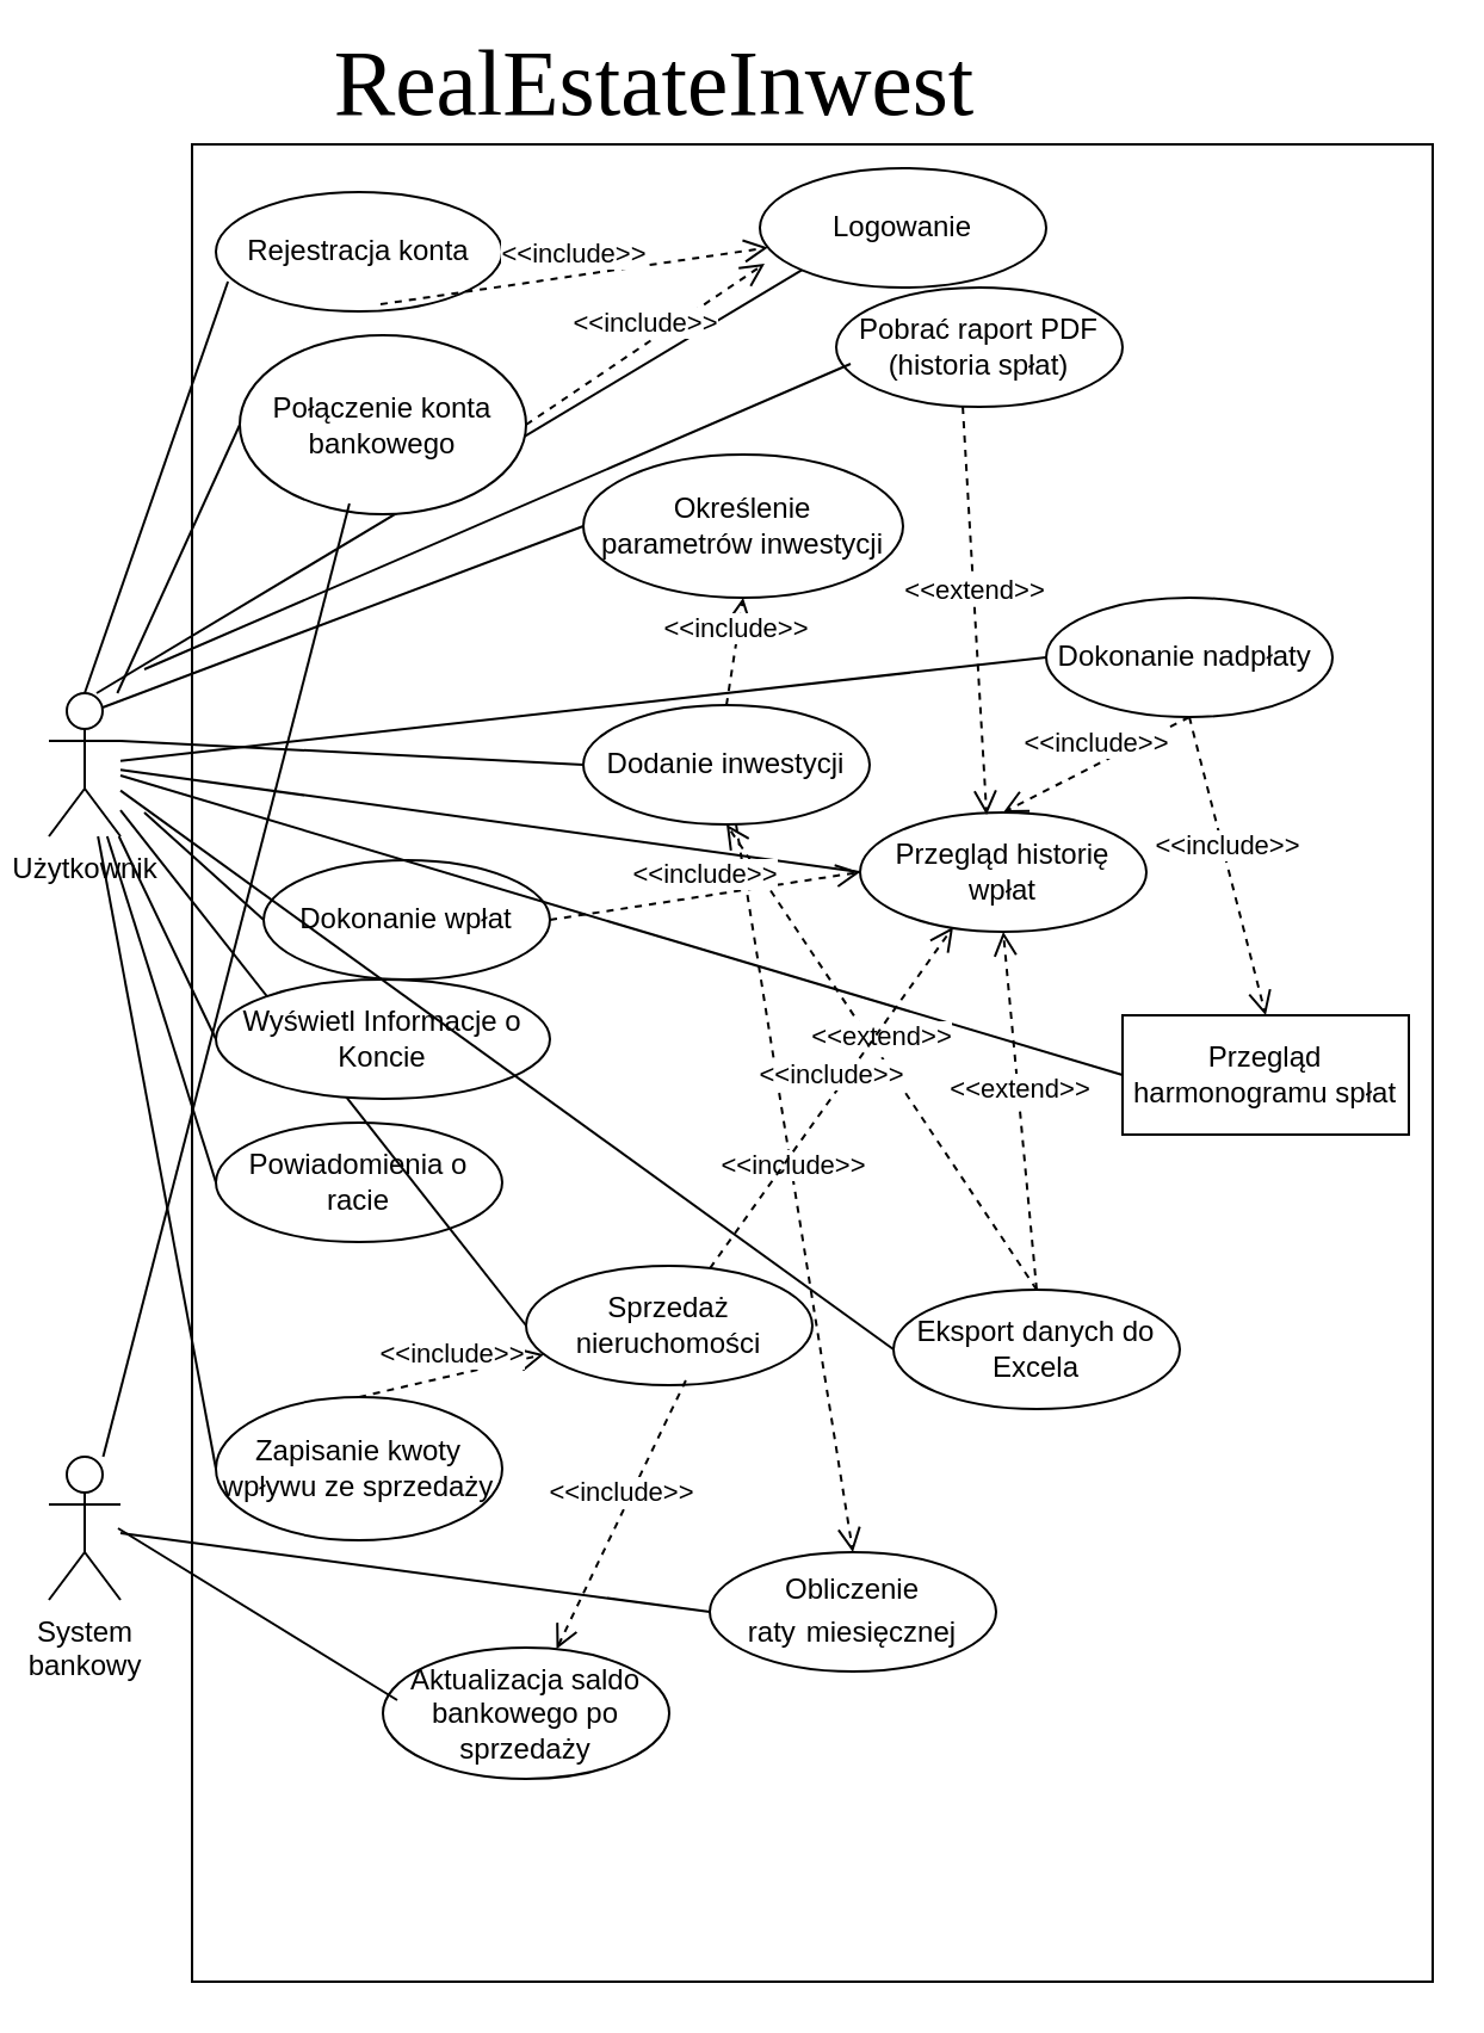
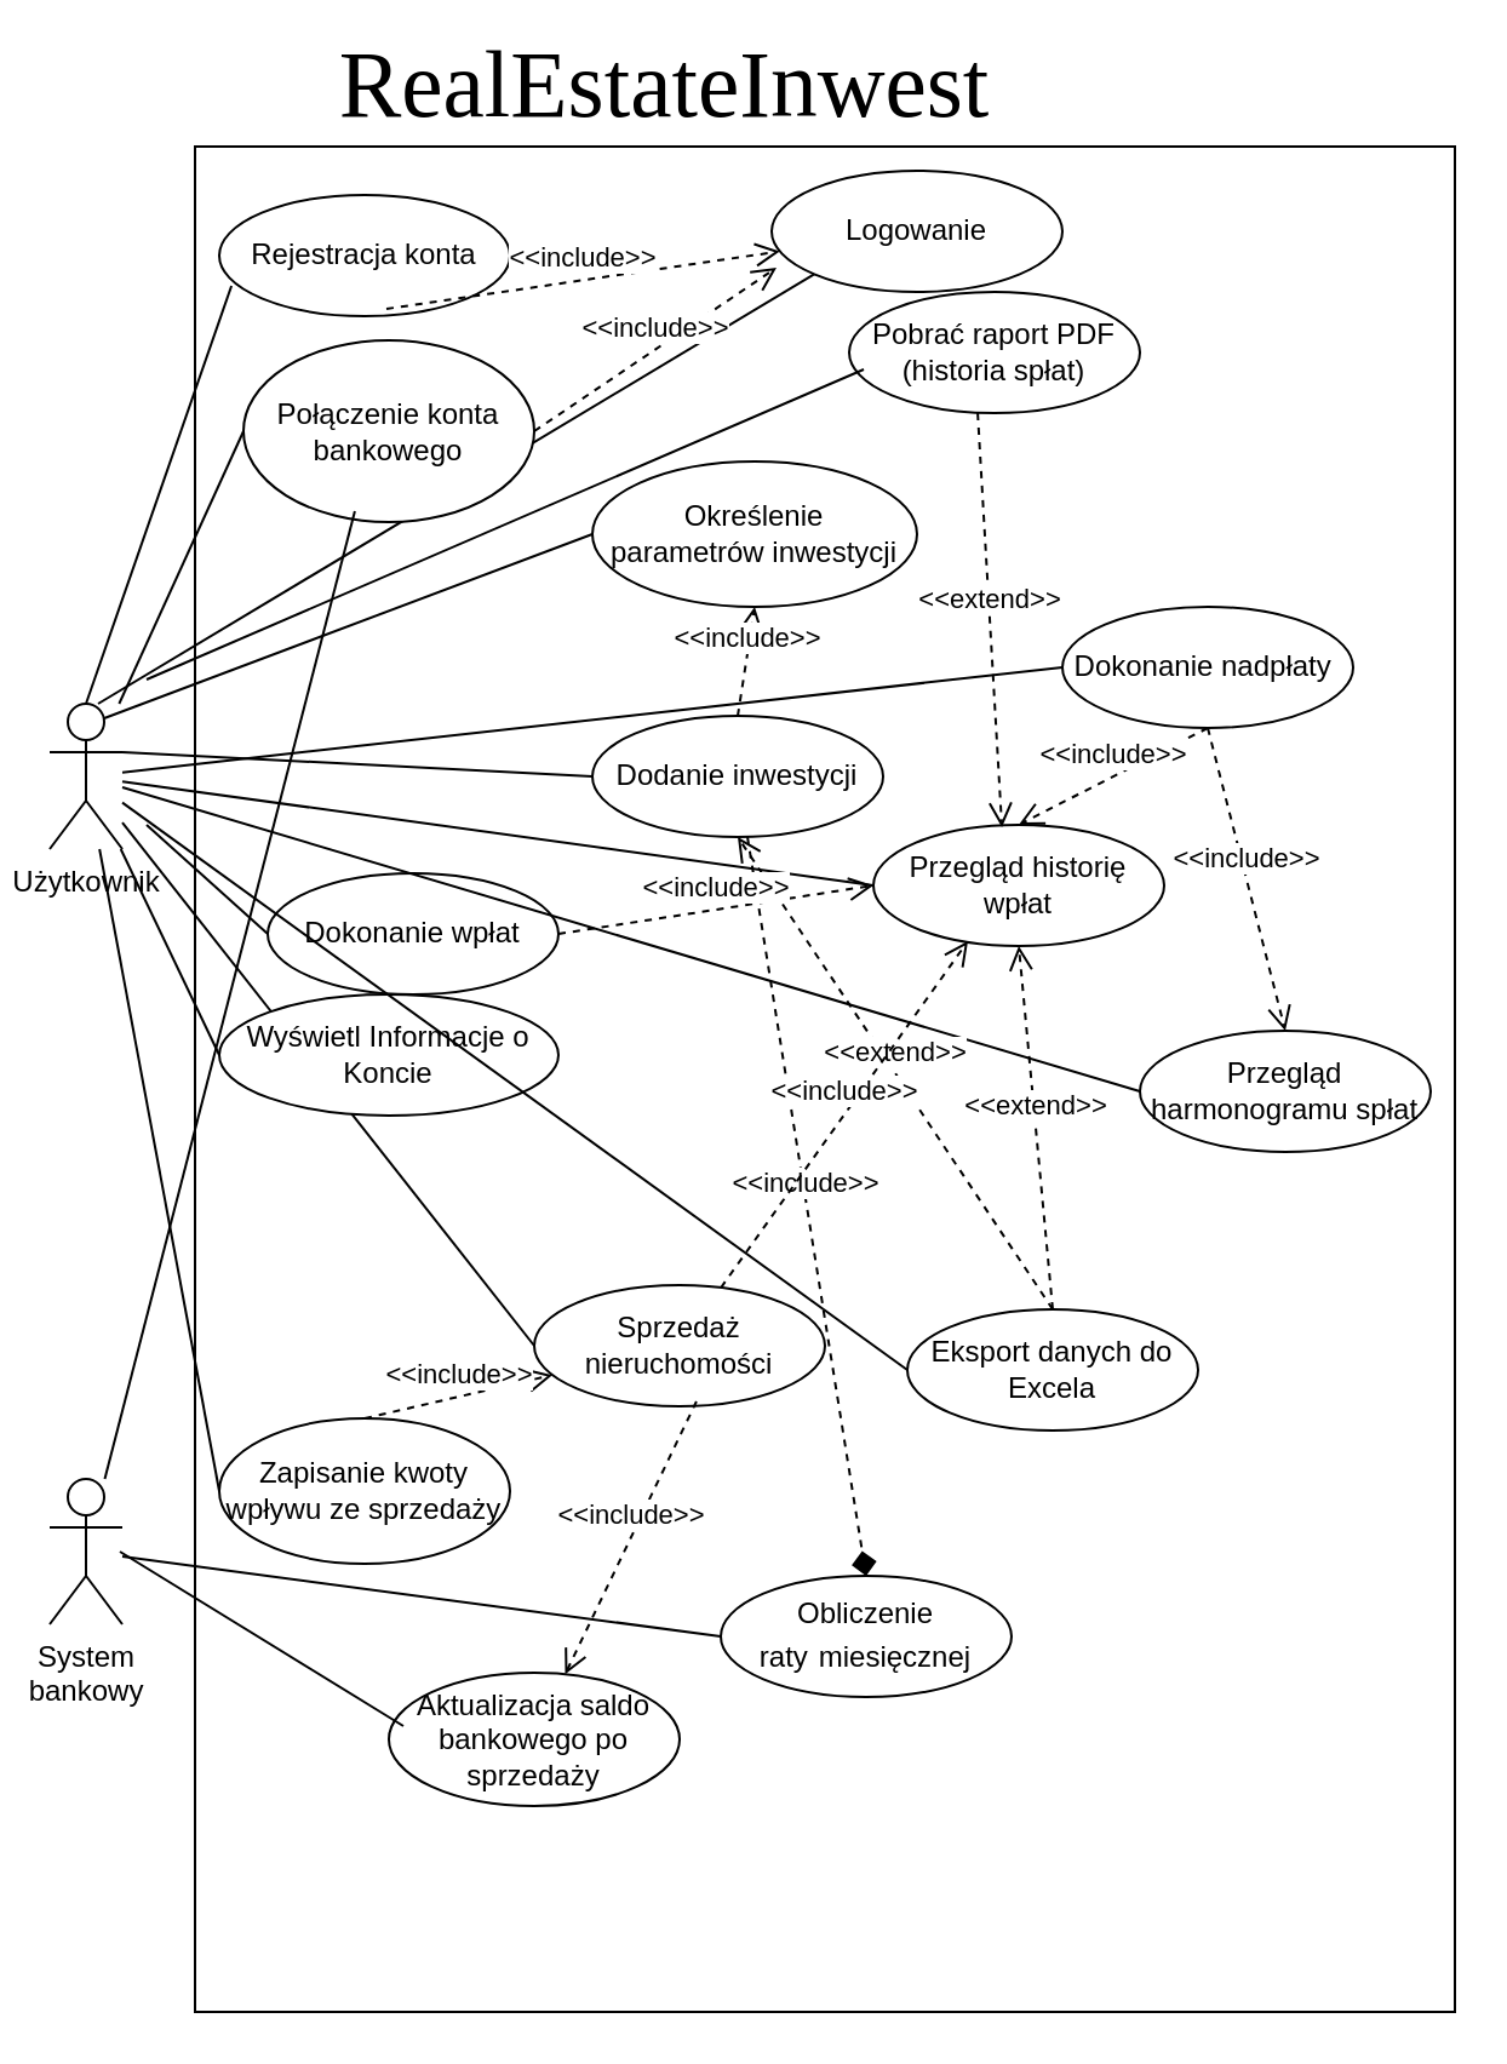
- <mxCell id="15" value="" style="endArrow=none;html=1;rounded=0;entryX=0;entryY=0.5;entryDx=0;entryDy=0;" edge="1" parent="1" source="3" target="14"><mxGeometry width="50" height="50" relative="1" as="geometry"><mxPoint x="70" y="580" as="sourcePoint" /><mxPoint x="50" y="470" as="targetPoint" /></mxGeometry></mxCell>
- <mxCell id="28" value="&lt;span style=&quot;text-align: start;&quot;&gt;&lt;font style=&quot;font-size: 12px;&quot;&gt;Przegląd harmonogramu spłat&lt;/font&gt;&lt;/span&gt;" style="whiteSpace=wrap;html=1;rounded=0;" vertex="1" parent="1"><mxGeometry x="470" y="425" width="120" height="50" as="geometry" /></mxCell>
+ <mxCell id="28" value="&lt;span style=&quot;text-align: start;&quot;&gt;&lt;font style=&quot;font-size: 12px;&quot;&gt;Przegląd harmonogramu spłat&lt;/font&gt;&lt;/span&gt;" style="ellipse;whiteSpace=wrap;html=1;" vertex="1" parent="1"><mxGeometry x="470" y="425" width="120" height="50" as="geometry" /></mxCell>
- <mxCell id="14" value="Powiadomienia o racie" style="ellipse;whiteSpace=wrap;html=1;" vertex="1" parent="1"><mxGeometry x="90" y="470" width="120" height="50" as="geometry" /></mxCell>
- <mxCell id="44" value="&amp;lt;&amp;lt;include&amp;gt;&amp;gt;" style="html=1;verticalAlign=bottom;endArrow=open;dashed=1;endSize=8;curved=0;rounded=0;entryX=0.5;entryY=0;entryDx=0;entryDy=0;" edge="1" parent="1" source="8" target="10"><mxGeometry relative="1" as="geometry"><mxPoint x="307" y="460" as="sourcePoint" /><mxPoint x="304" y="410" as="targetPoint" /></mxGeometry></mxCell>
+ <mxCell id="44" value="&amp;lt;&amp;lt;include&amp;gt;&amp;gt;" style="html=1;verticalAlign=bottom;endArrow=diamond;dashed=1;endSize=8;curved=0;rounded=0;entryX=0.5;entryY=0;entryDx=0;entryDy=0;" edge="1" parent="1" source="8" target="10"><mxGeometry relative="1" as="geometry"><mxPoint x="307" y="460" as="sourcePoint" /><mxPoint x="304" y="410" as="targetPoint" /></mxGeometry></mxCell>
